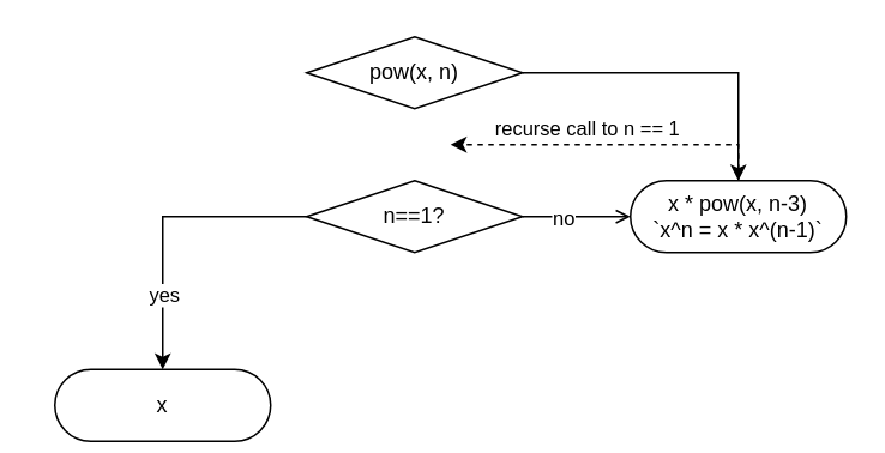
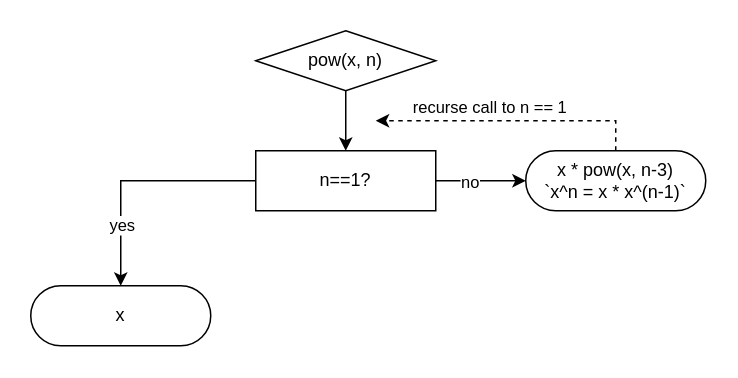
- <mxCell id="2" style="edgeStyle=orthogonalEdgeStyle;rounded=0;orthogonalLoop=1;jettySize=auto;html=1;" parent="1" source="3" target="11" edge="1"><mxGeometry relative="1" as="geometry" /></mxCell>
+ <mxCell id="2" style="edgeStyle=orthogonalEdgeStyle;rounded=0;orthogonalLoop=1;jettySize=auto;html=1;" parent="1" source="3" target="8" edge="1"><mxGeometry relative="1" as="geometry" /></mxCell>
- <mxCell id="8" value="n==1?" style="rhombus;whiteSpace=wrap;html=1;" parent="1" vertex="1"><mxGeometry x="170" y="100" width="120" height="40" as="geometry" /></mxCell>
+ <mxCell id="8" value="n==1?" style="whiteSpace=wrap;html=1;rounded=0;" parent="1" vertex="1"><mxGeometry x="170" y="100" width="120" height="40" as="geometry" /></mxCell>
- <mxCell id="4" style="edgeStyle=orthogonalEdgeStyle;rounded=0;orthogonalLoop=1;jettySize=auto;html=1;endArrow=open;" parent="1" source="8" target="11" edge="1"><mxGeometry relative="1" as="geometry" /></mxCell>
+ <mxCell id="4" style="edgeStyle=orthogonalEdgeStyle;rounded=0;orthogonalLoop=1;jettySize=auto;html=1;" parent="1" source="8" target="11" edge="1"><mxGeometry relative="1" as="geometry" /></mxCell>
- <mxCell id="12" value="x" style="rounded=1;whiteSpace=wrap;html=1;arcSize=50;" parent="1" vertex="1"><mxGeometry x="30" y="205" width="120" height="40" as="geometry" /></mxCell>
+ <mxCell id="12" value="x" style="rounded=1;whiteSpace=wrap;html=1;arcSize=50;" parent="1" vertex="1"><mxGeometry x="20" y="190" width="120" height="40" as="geometry" /></mxCell>
